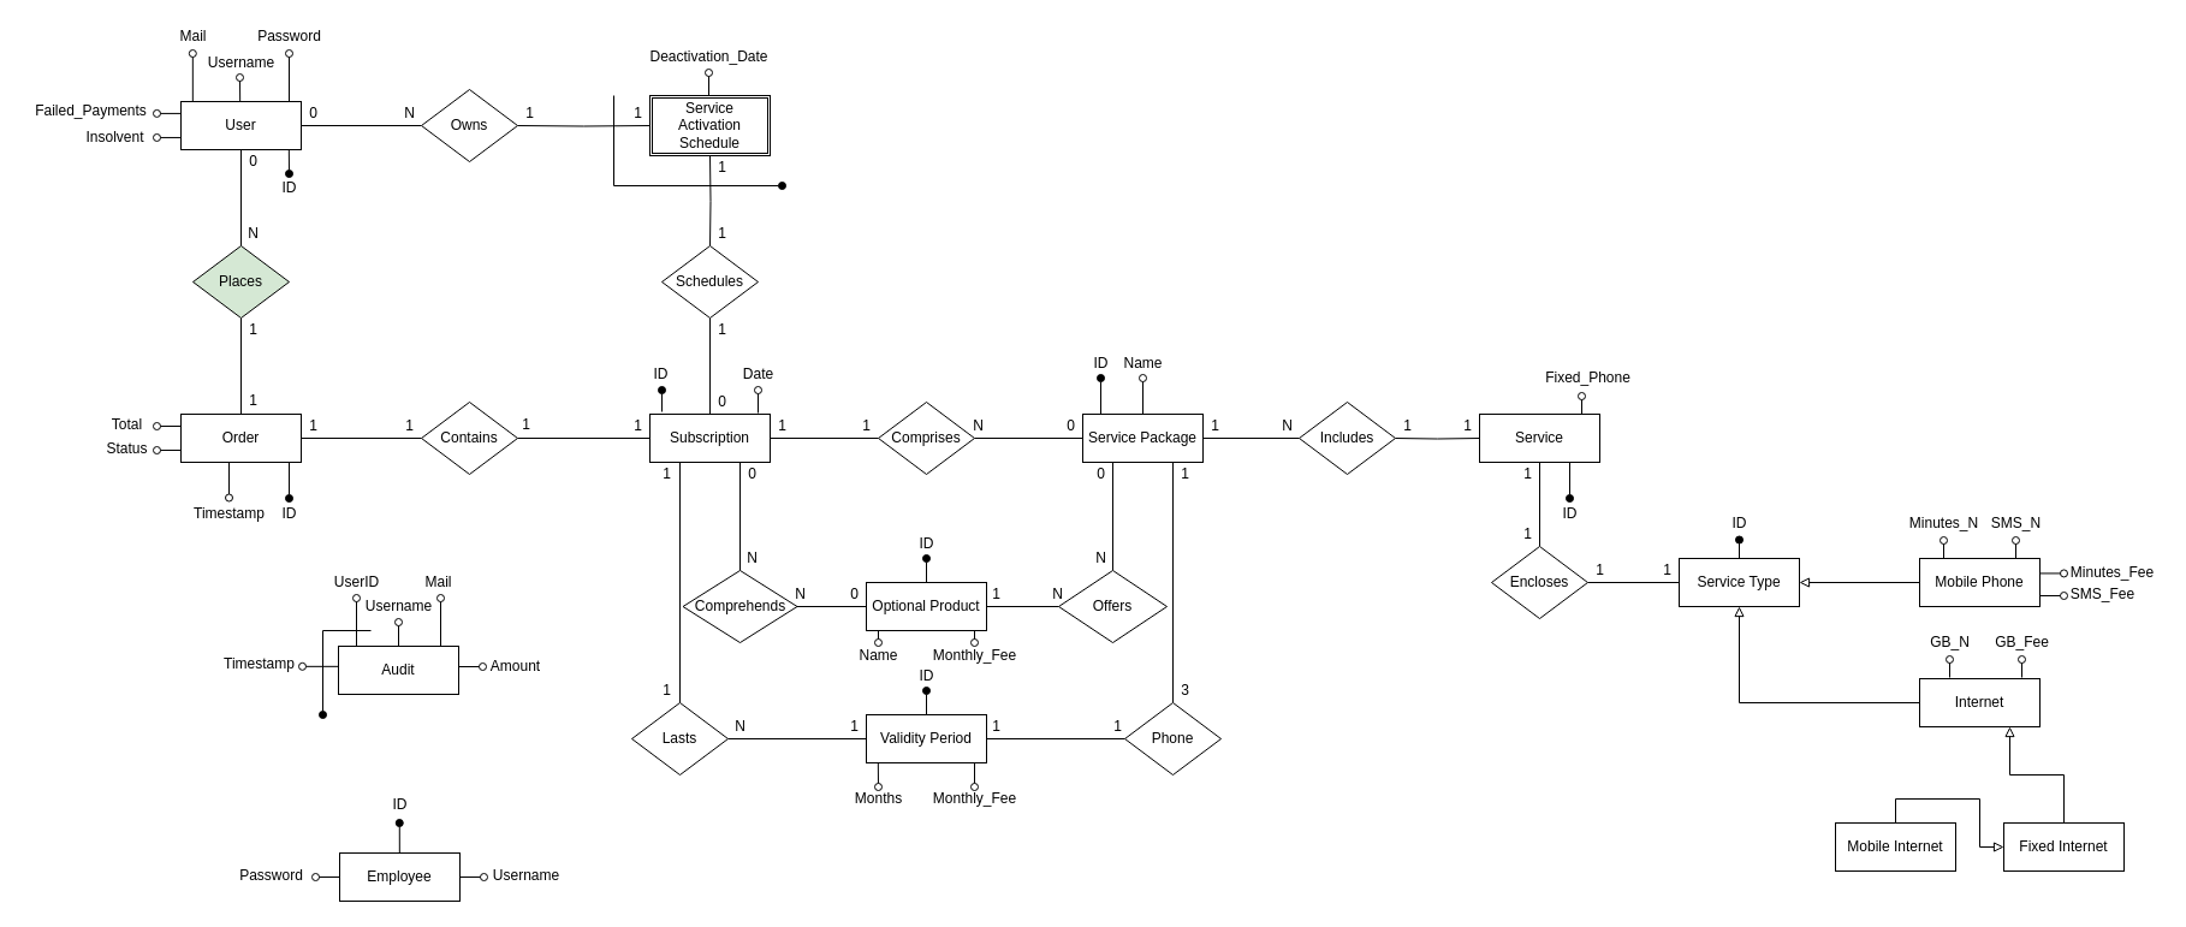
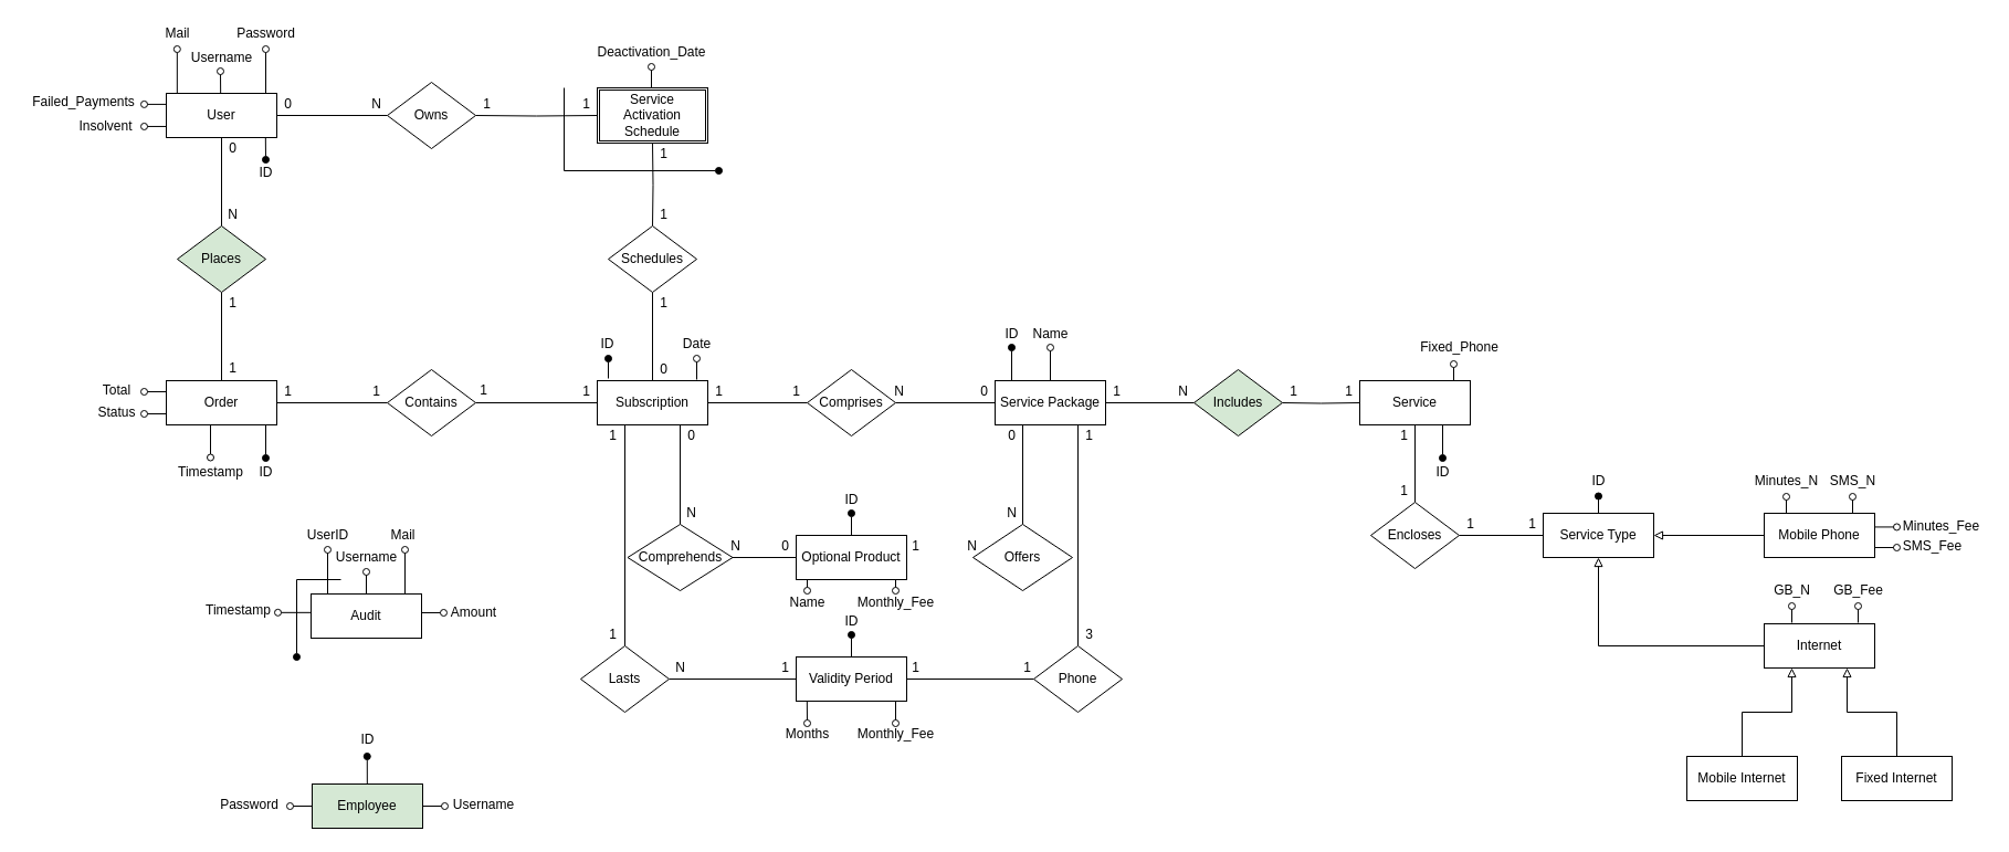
- <mxCell id="28" value="Includes" style="rhombus;whiteSpace=wrap;html=1;" parent="1" vertex="1"><mxGeometry x="1080" y="334" width="80" height="60" as="geometry" /></mxCell>
+ <mxCell id="28" value="Includes" style="rhombus;whiteSpace=wrap;html=1;fillColor=#d5e8d4;" parent="1" vertex="1"><mxGeometry x="1080" y="334" width="80" height="60" as="geometry" /></mxCell>
- <mxCell id="29" value="" style="edgeStyle=orthogonalEdgeStyle;rounded=0;orthogonalLoop=1;jettySize=auto;html=1;startArrow=none;startFill=0;endArrow=none;endFill=0;strokeColor=default;" parent="1" source="30" target="15" edge="1"><mxGeometry relative="1" as="geometry" /></mxCell>
- <mxCell id="8" style="edgeStyle=orthogonalEdgeStyle;rounded=0;orthogonalLoop=1;jettySize=auto;html=1;exitX=0.5;exitY=0;exitDx=0;exitDy=0;startArrow=none;startFill=0;endArrow=block;endFill=0;strokeColor=default;" parent="1" source="9" target="7" edge="1"><mxGeometry relative="1" as="geometry"><mxPoint x="1623" y="644" as="targetPoint" /></mxGeometry></mxCell>
+ <mxCell id="8" style="edgeStyle=orthogonalEdgeStyle;rounded=0;orthogonalLoop=1;jettySize=auto;html=1;exitX=0.5;exitY=0;exitDx=0;exitDy=0;entryX=0.25;entryY=1;entryDx=0;entryDy=0;startArrow=none;startFill=0;endArrow=block;endFill=0;strokeColor=default;" parent="1" source="9" target="61" edge="1"><mxGeometry relative="1" as="geometry"><mxPoint x="1623" y="644" as="targetPoint" /></mxGeometry></mxCell>
- <mxCell id="26" value="Employee" style="whiteSpace=wrap;html=1;align=center;" parent="1" vertex="1"><mxGeometry x="282" y="709" width="100" height="40" as="geometry" /></mxCell>
+ <mxCell id="26" value="Employee" style="whiteSpace=wrap;html=1;align=center;fillColor=#d5e8d4;" parent="1" vertex="1"><mxGeometry x="282" y="709" width="100" height="40" as="geometry" /></mxCell>
